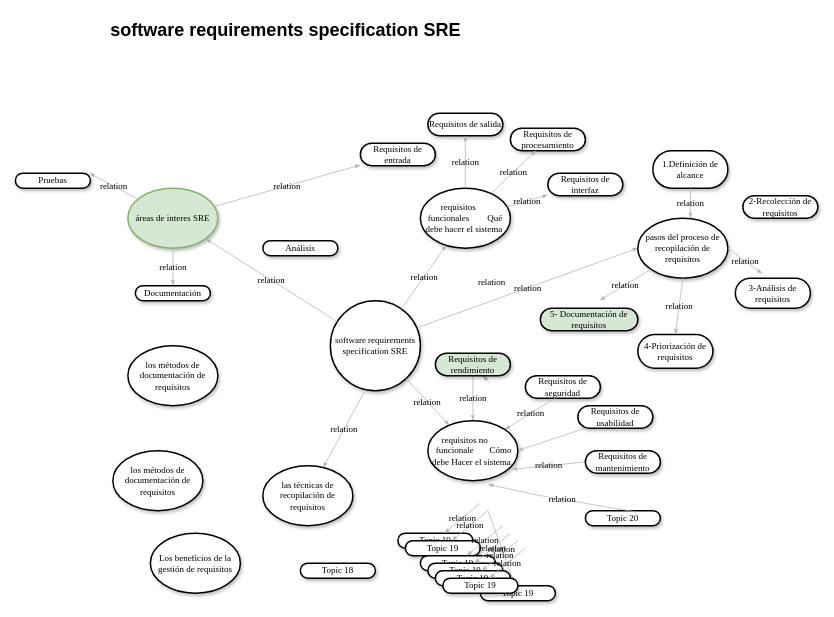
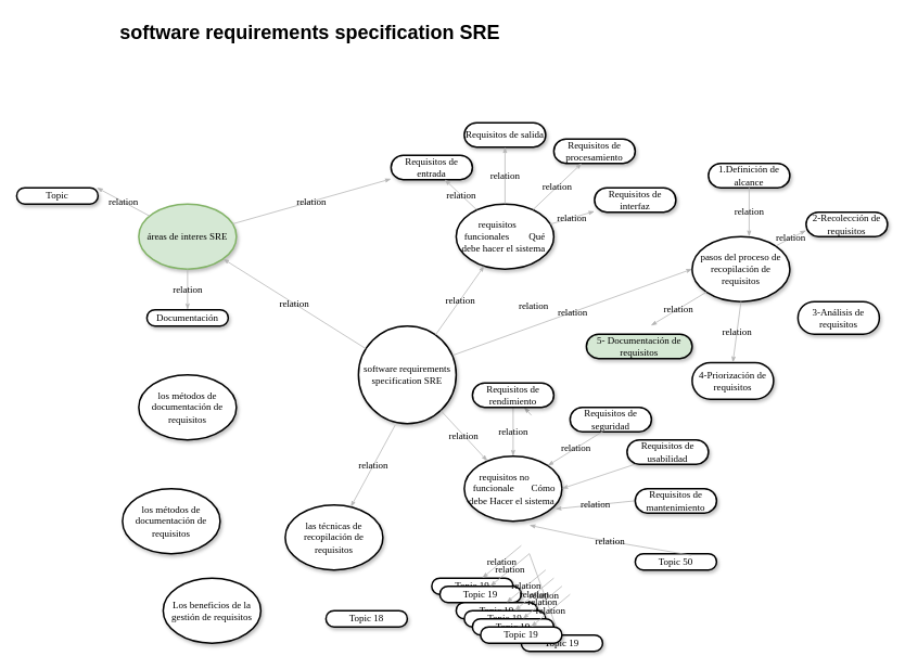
- <mxCell id="47" value="1.Definición de alcance" style="whiteSpace=wrap;html=1;rounded=1;shadow=1;comic=0;labelBackgroundColor=none;strokeWidth=2;fontFamily=Verdana;fontSize=12;align=center;arcSize=50;" vertex="1" parent="1"><mxGeometry x="870" y="200" width="100" height="50" as="geometry" /></mxCell>
+ <mxCell id="47" value="1.Definición de alcance" style="whiteSpace=wrap;html=1;rounded=1;shadow=1;comic=0;labelBackgroundColor=none;strokeWidth=2;fontFamily=Verdana;fontSize=12;align=center;arcSize=50;" vertex="1" parent="1"><mxGeometry x="870" y="200" width="100" height="30" as="geometry" /></mxCell>
+ <mxCell id="26" value="relation" style="edgeStyle=none;rounded=1;html=1;labelBackgroundColor=none;startArrow=none;startFill=0;startSize=5;endArrow=classicThin;endFill=1;endSize=5;jettySize=auto;orthogonalLoop=1;strokeColor=#B3B3B3;strokeWidth=1;fontFamily=Verdana;fontSize=12" parent="1" source="3" target="9" edge="1"><mxGeometry relative="1" as="geometry" /></mxCell>
- <mxCell id="8" value="Pruebas" style="whiteSpace=wrap;html=1;rounded=1;shadow=1;comic=0;labelBackgroundColor=none;strokeWidth=2;fontFamily=Verdana;fontSize=12;align=center;arcSize=50;" parent="1" vertex="1"><mxGeometry x="20" y="230" width="100" height="20" as="geometry" /></mxCell>
+ <mxCell id="8" value="Topic" style="whiteSpace=wrap;html=1;rounded=1;shadow=1;comic=0;labelBackgroundColor=none;strokeWidth=2;fontFamily=Verdana;fontSize=12;align=center;arcSize=50;" parent="1" vertex="1"><mxGeometry x="20" y="230" width="100" height="20" as="geometry" /></mxCell>
+ <mxCell id="52" value="relation" style="edgeStyle=none;rounded=1;html=1;labelBackgroundColor=none;startArrow=none;startFill=0;startSize=5;endArrow=classicThin;endFill=1;endSize=5;jettySize=auto;orthogonalLoop=1;strokeColor=#B3B3B3;strokeWidth=1;fontFamily=Verdana;fontSize=12;entryX=0;entryY=0.75;entryDx=0;entryDy=0;exitX=1;exitY=0;exitDx=0;exitDy=0;" edge="1" parent="1" source="27" target="45"><mxGeometry relative="1" as="geometry"><mxPoint x="940" y="400" as="sourcePoint" /><mxPoint x="930" y="475" as="targetPoint" /><Array as="points" /></mxGeometry></mxCell>
- <mxCell id="29" value="Análisis" style="whiteSpace=wrap;html=1;rounded=1;shadow=1;comic=0;labelBackgroundColor=none;strokeWidth=2;fontFamily=Verdana;fontSize=12;align=center;arcSize=50;" parent="1" vertex="1"><mxGeometry x="350" y="320" width="100" height="20" as="geometry" /></mxCell>
- <mxCell id="53" value="relation" style="edgeStyle=none;rounded=1;html=1;labelBackgroundColor=none;startArrow=none;startFill=0;startSize=5;endArrow=classicThin;endFill=1;endSize=5;jettySize=auto;orthogonalLoop=1;strokeColor=#B3B3B3;strokeWidth=1;fontFamily=Verdana;fontSize=12;entryX=0.36;entryY=-0.15;entryDx=0;entryDy=0;exitX=1;exitY=0.5;exitDx=0;exitDy=0;entryPerimeter=0;" edge="1" parent="1" source="27" target="49"><mxGeometry relative="1" as="geometry"><mxPoint x="950" y="410" as="sourcePoint" /><mxPoint x="940" y="485" as="targetPoint" /><Array as="points" /></mxGeometry></mxCell>
- <mxCell id="38" value="Requisitos de rendimiento" style="whiteSpace=wrap;html=1;rounded=1;shadow=1;comic=0;labelBackgroundColor=none;strokeWidth=2;fontFamily=Verdana;fontSize=12;align=center;arcSize=50;fillColor=#d5e8d4;" parent="1" vertex="1"><mxGeometry x="580" y="470" width="100" height="30" as="geometry" /></mxCell>
+ <mxCell id="38" value="Requisitos de rendimiento" style="whiteSpace=wrap;html=1;rounded=1;shadow=1;comic=0;labelBackgroundColor=none;strokeWidth=2;fontFamily=Verdana;fontSize=12;align=center;arcSize=50;" parent="1" vertex="1"><mxGeometry x="580" y="470" width="100" height="30" as="geometry" /></mxCell>
- <mxCell id="14" value="&lt;span&gt;Topic 20&lt;/span&gt;" style="whiteSpace=wrap;html=1;rounded=1;shadow=1;comic=0;labelBackgroundColor=none;strokeWidth=2;fontFamily=Verdana;fontSize=12;align=center;arcSize=50;" parent="1" vertex="1"><mxGeometry x="780" y="680" width="100" height="20" as="geometry" /></mxCell>
+ <mxCell id="14" value="&lt;span&gt;Topic 50&lt;/span&gt;" style="whiteSpace=wrap;html=1;rounded=1;shadow=1;comic=0;labelBackgroundColor=none;strokeWidth=2;fontFamily=Verdana;fontSize=12;align=center;arcSize=50;" parent="1" vertex="1"><mxGeometry x="780" y="680" width="100" height="20" as="geometry" /></mxCell>
